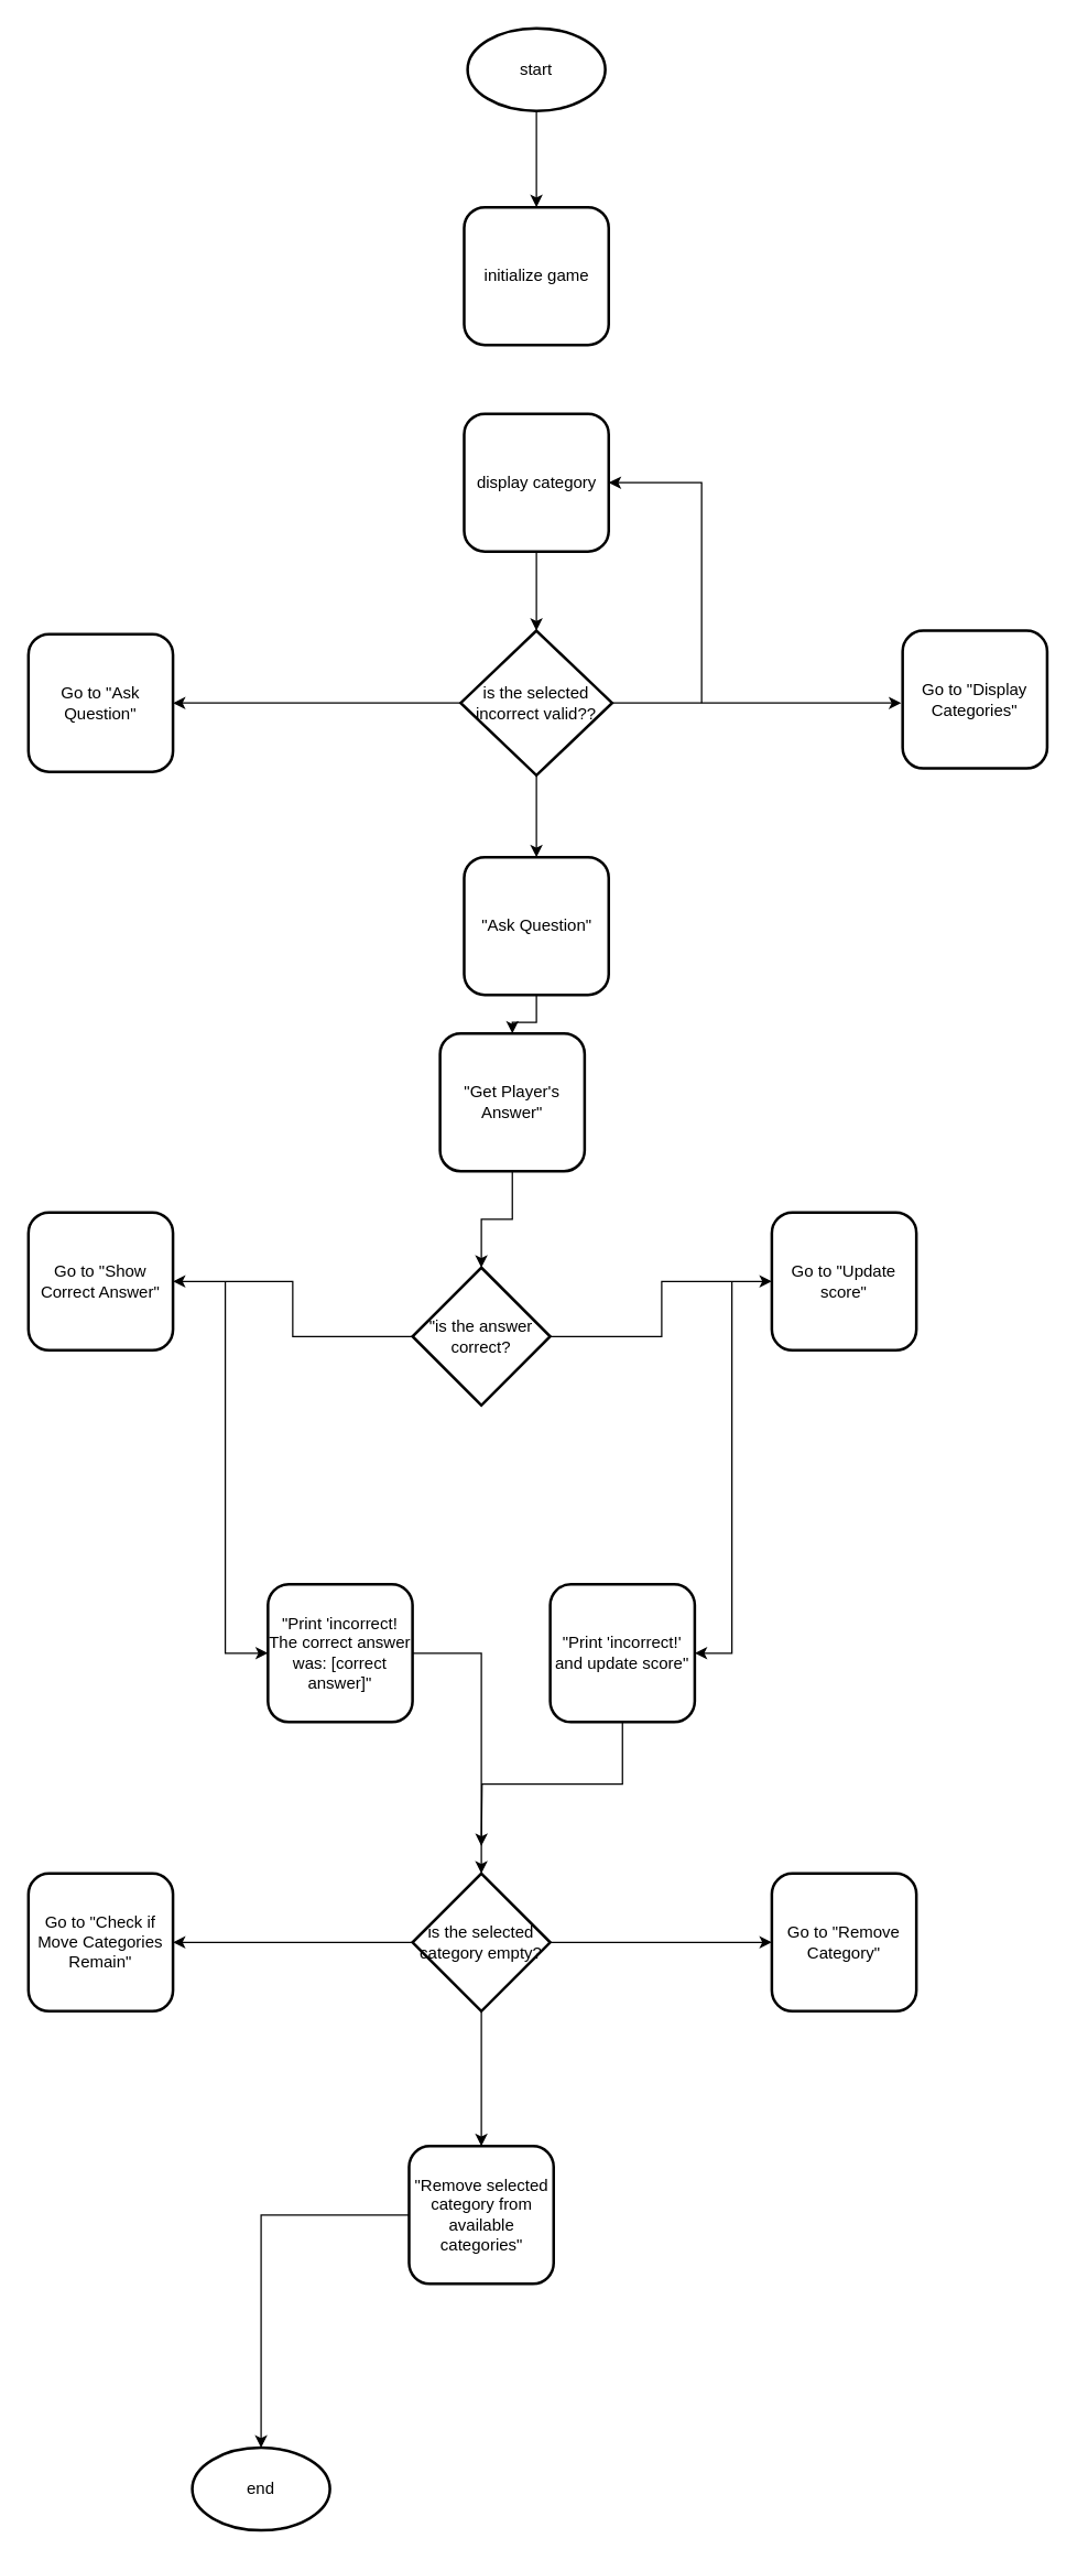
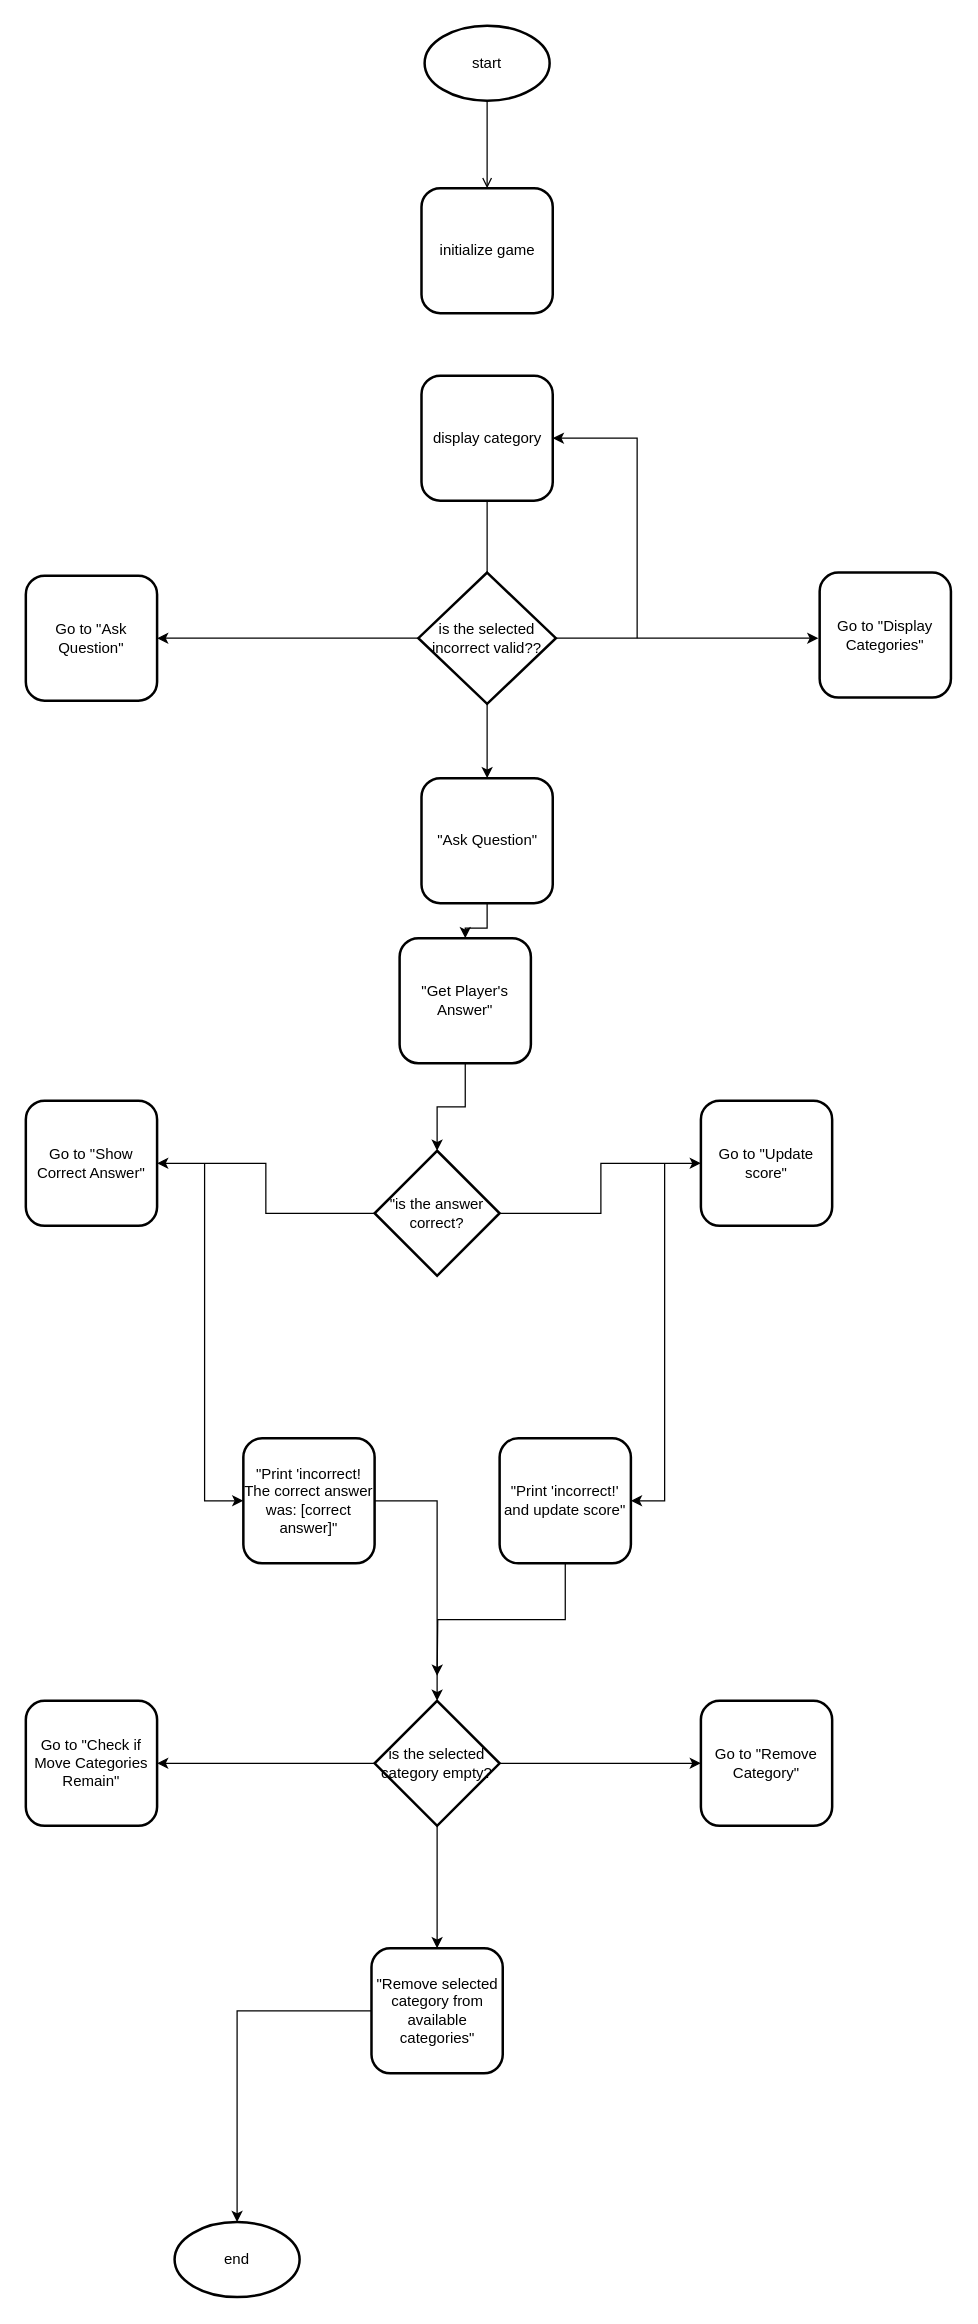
- <mxCell id="2" value="" style="edgeStyle=orthogonalEdgeStyle;rounded=0;orthogonalLoop=1;jettySize=auto;html=1;" edge="1" parent="1" source="3" target="4"><mxGeometry relative="1" as="geometry" /></mxCell>
+ <mxCell id="2" value="" style="edgeStyle=orthogonalEdgeStyle;rounded=0;orthogonalLoop=1;jettySize=auto;html=1;endArrow=open;" edge="1" parent="1" source="3" target="4"><mxGeometry relative="1" as="geometry" /></mxCell>
- <mxCell id="5" value="" style="edgeStyle=orthogonalEdgeStyle;rounded=0;orthogonalLoop=1;jettySize=auto;html=1;" edge="1" parent="1" source="7" target="11"><mxGeometry relative="1" as="geometry" /></mxCell>
+ <mxCell id="5" value="" style="edgeStyle=orthogonalEdgeStyle;rounded=0;orthogonalLoop=1;jettySize=auto;html=1;endArrow=none;" edge="1" parent="1" source="7" target="11"><mxGeometry relative="1" as="geometry" /></mxCell>
